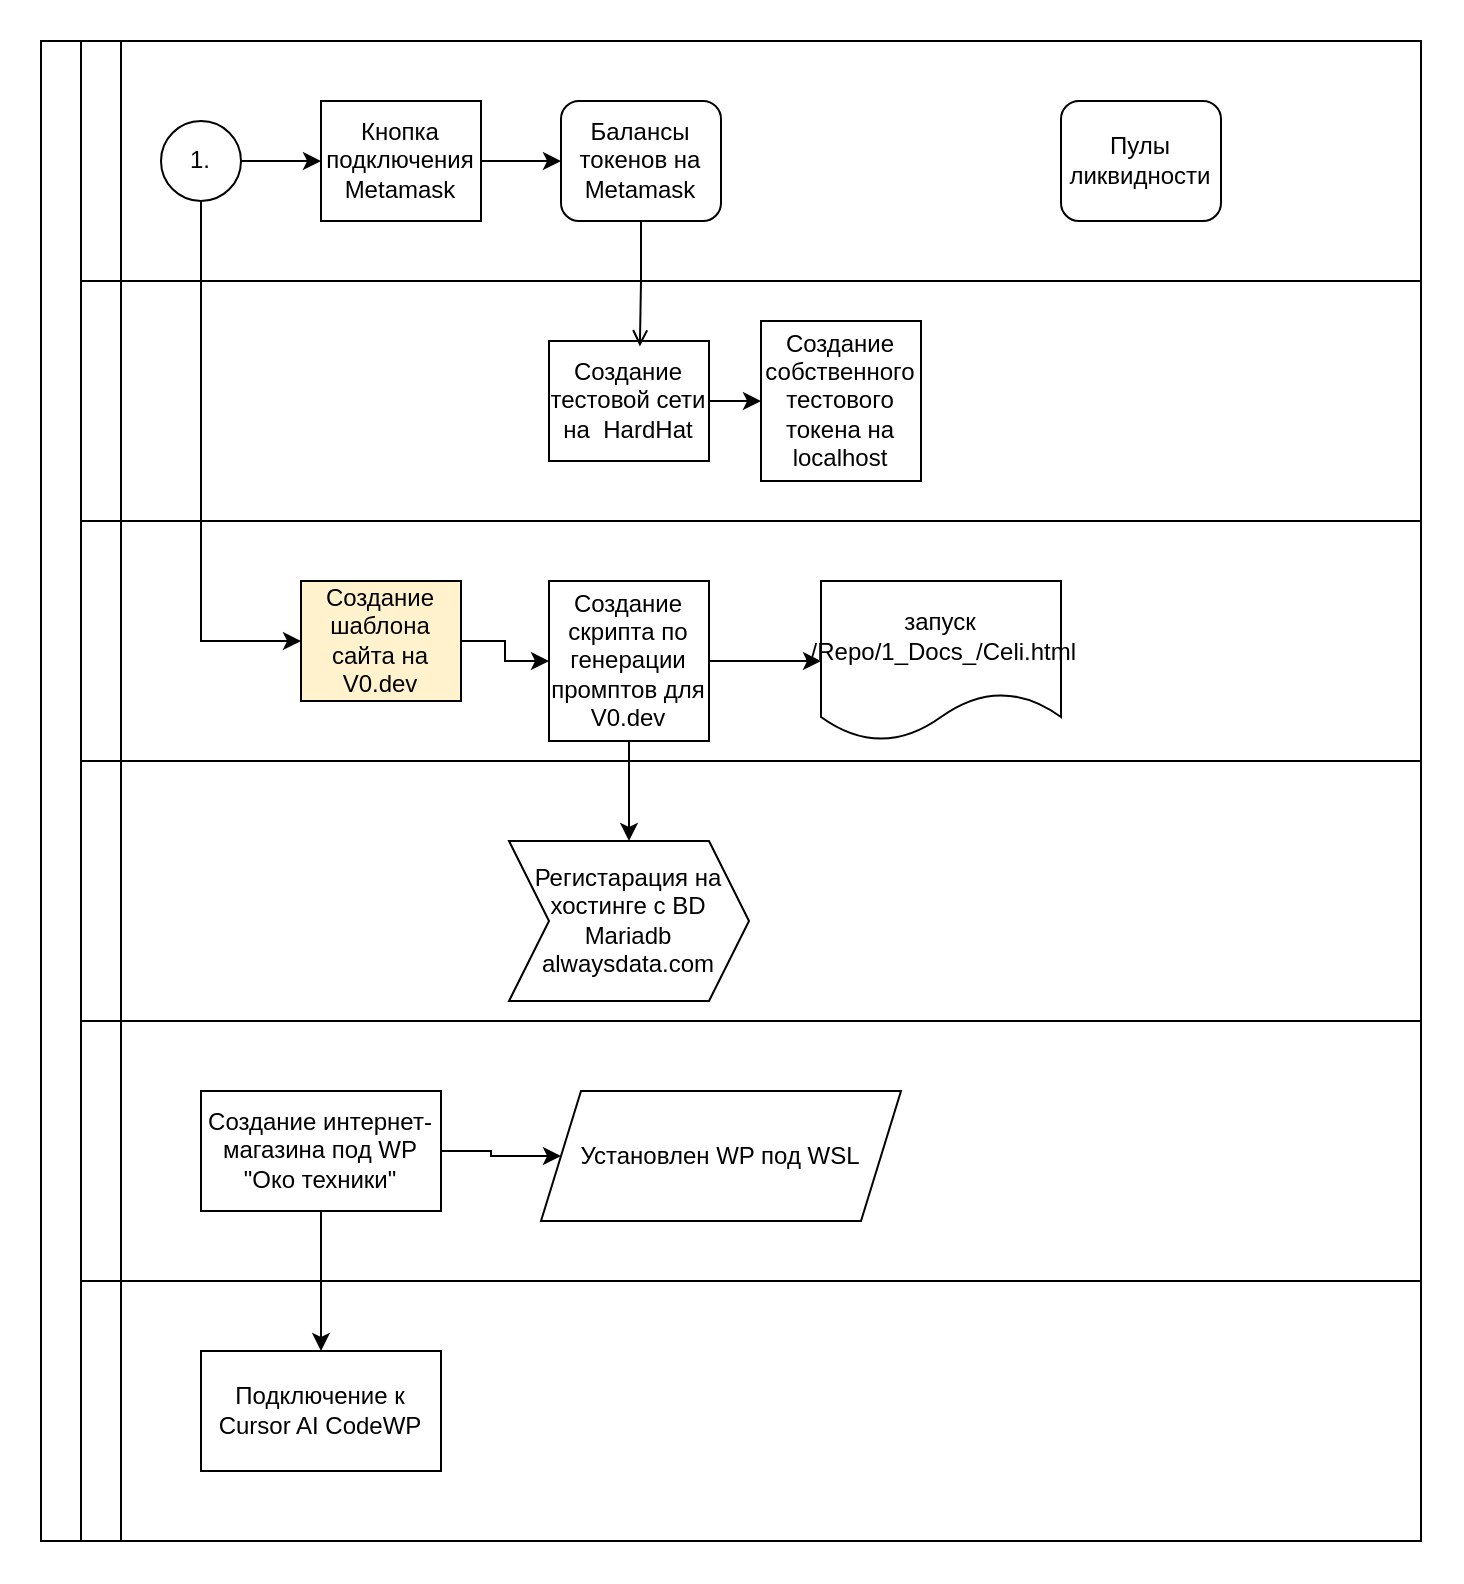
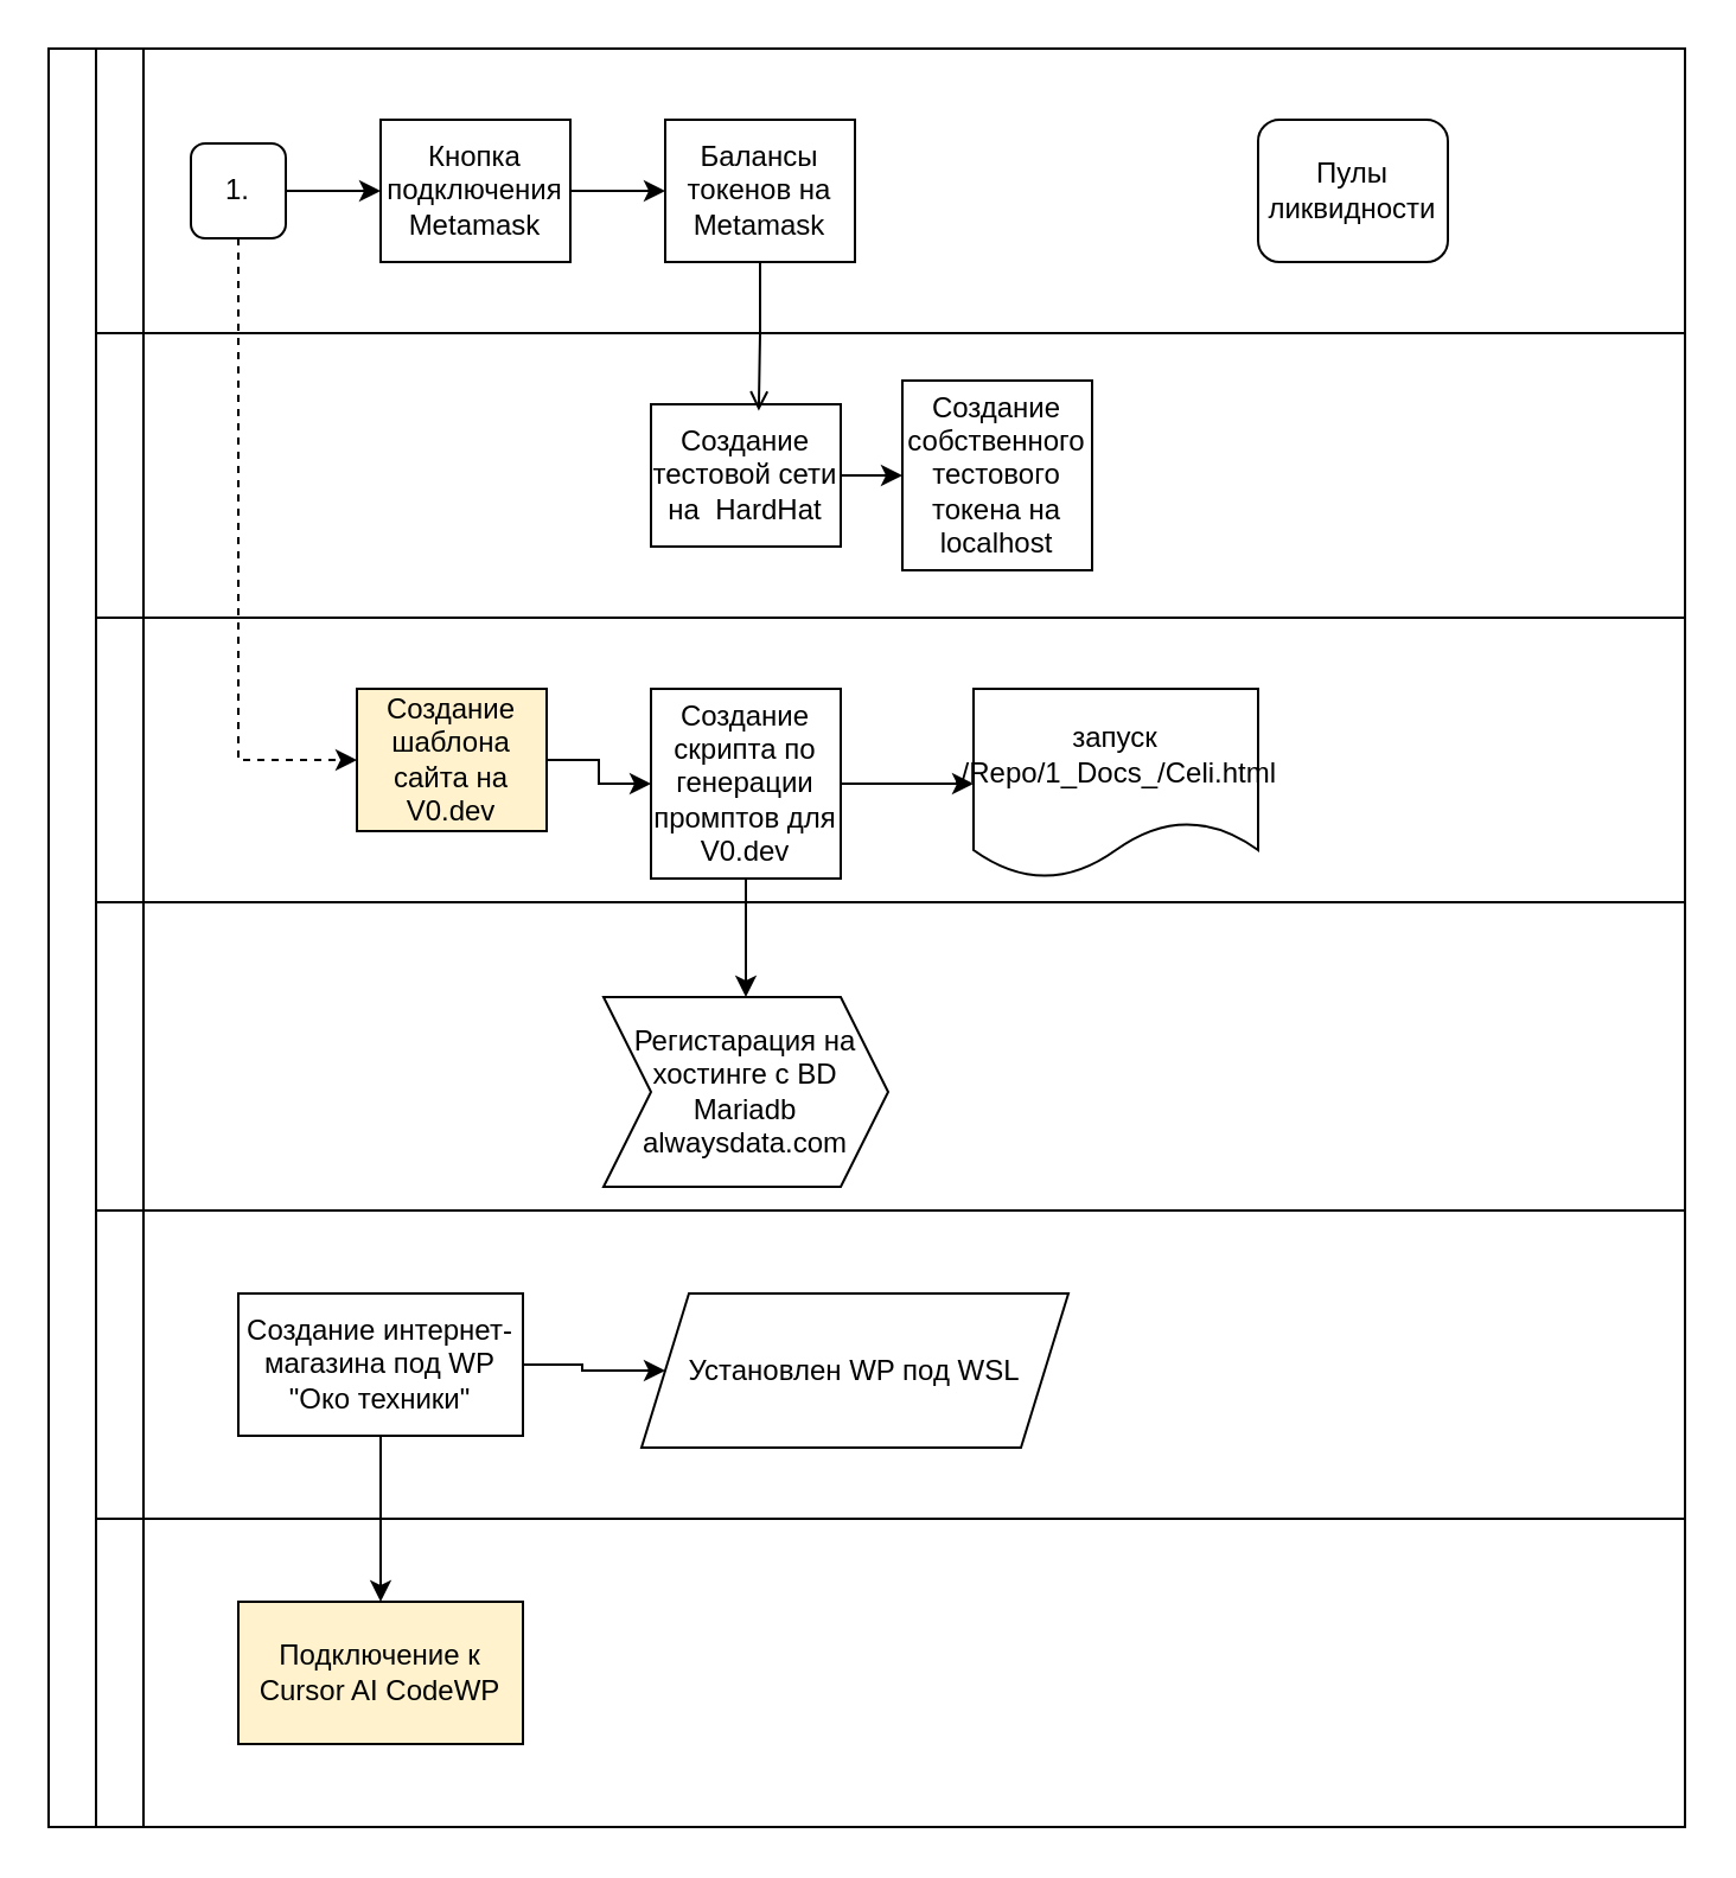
- <mxCell id="5" value="1." style="ellipse;whiteSpace=wrap;html=1;" parent="3" vertex="1"><mxGeometry x="40" y="40" width="40" height="40" as="geometry" /></mxCell>
+ <mxCell id="5" value="1." style="whiteSpace=wrap;html=1;rounded=1;" parent="3" vertex="1"><mxGeometry x="40" y="40" width="40" height="40" as="geometry" /></mxCell>
- <mxCell id="8" value="Балансы токенов на Metamask" style="whiteSpace=wrap;html=1;fontFamily=Helvetica;fontSize=12;fontColor=#000000;align=center;rounded=1;" parent="3" vertex="1"><mxGeometry x="240" y="30" width="80" height="60" as="geometry" /></mxCell>
+ <mxCell id="8" value="Балансы токенов на Metamask" style="rounded=0;whiteSpace=wrap;html=1;fontFamily=Helvetica;fontSize=12;fontColor=#000000;align=center;" parent="3" vertex="1"><mxGeometry x="240" y="30" width="80" height="60" as="geometry" /></mxCell>
- <mxCell id="21" style="edgeStyle=orthogonalEdgeStyle;rounded=0;orthogonalLoop=1;jettySize=auto;html=1;exitX=0.5;exitY=1;exitDx=0;exitDy=0;entryX=0;entryY=0.5;entryDx=0;entryDy=0;" parent="2" source="5" target="16" edge="1"><mxGeometry relative="1" as="geometry" /></mxCell>
+ <mxCell id="21" style="edgeStyle=orthogonalEdgeStyle;rounded=0;orthogonalLoop=1;jettySize=auto;html=1;exitX=0.5;exitY=1;exitDx=0;exitDy=0;entryX=0;entryY=0.5;entryDx=0;entryDy=0;dashed=1;" parent="2" source="5" target="16" edge="1"><mxGeometry relative="1" as="geometry" /></mxCell>
- <mxCell id="29" value="Подключение к Cursor AI CodeWP" style="rounded=0;whiteSpace=wrap;html=1;" vertex="1" parent="28"><mxGeometry x="60" y="35" width="120" height="60" as="geometry" /></mxCell>
+ <mxCell id="29" value="Подключение к Cursor AI CodeWP" style="rounded=0;whiteSpace=wrap;html=1;fillColor=#fff2cc;" vertex="1" parent="28"><mxGeometry x="60" y="35" width="120" height="60" as="geometry" /></mxCell>
